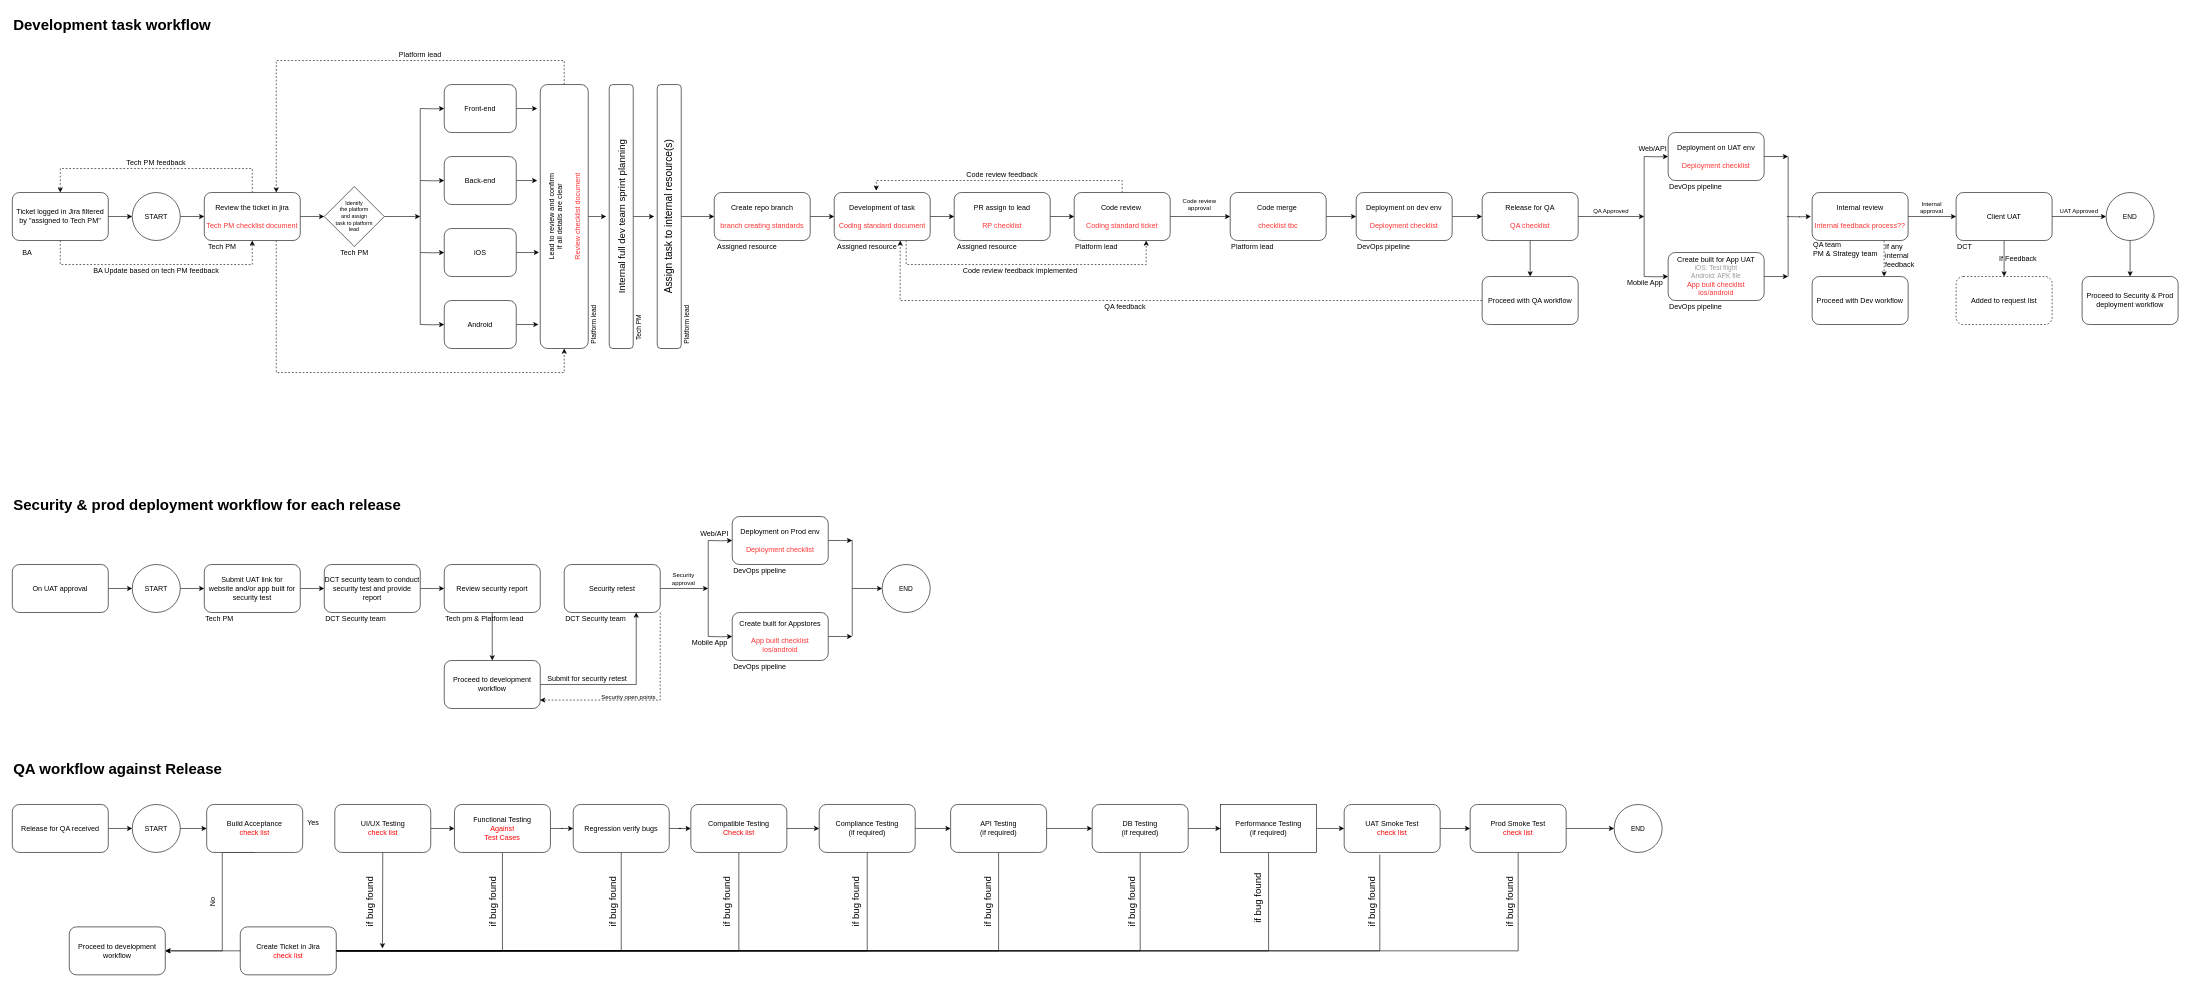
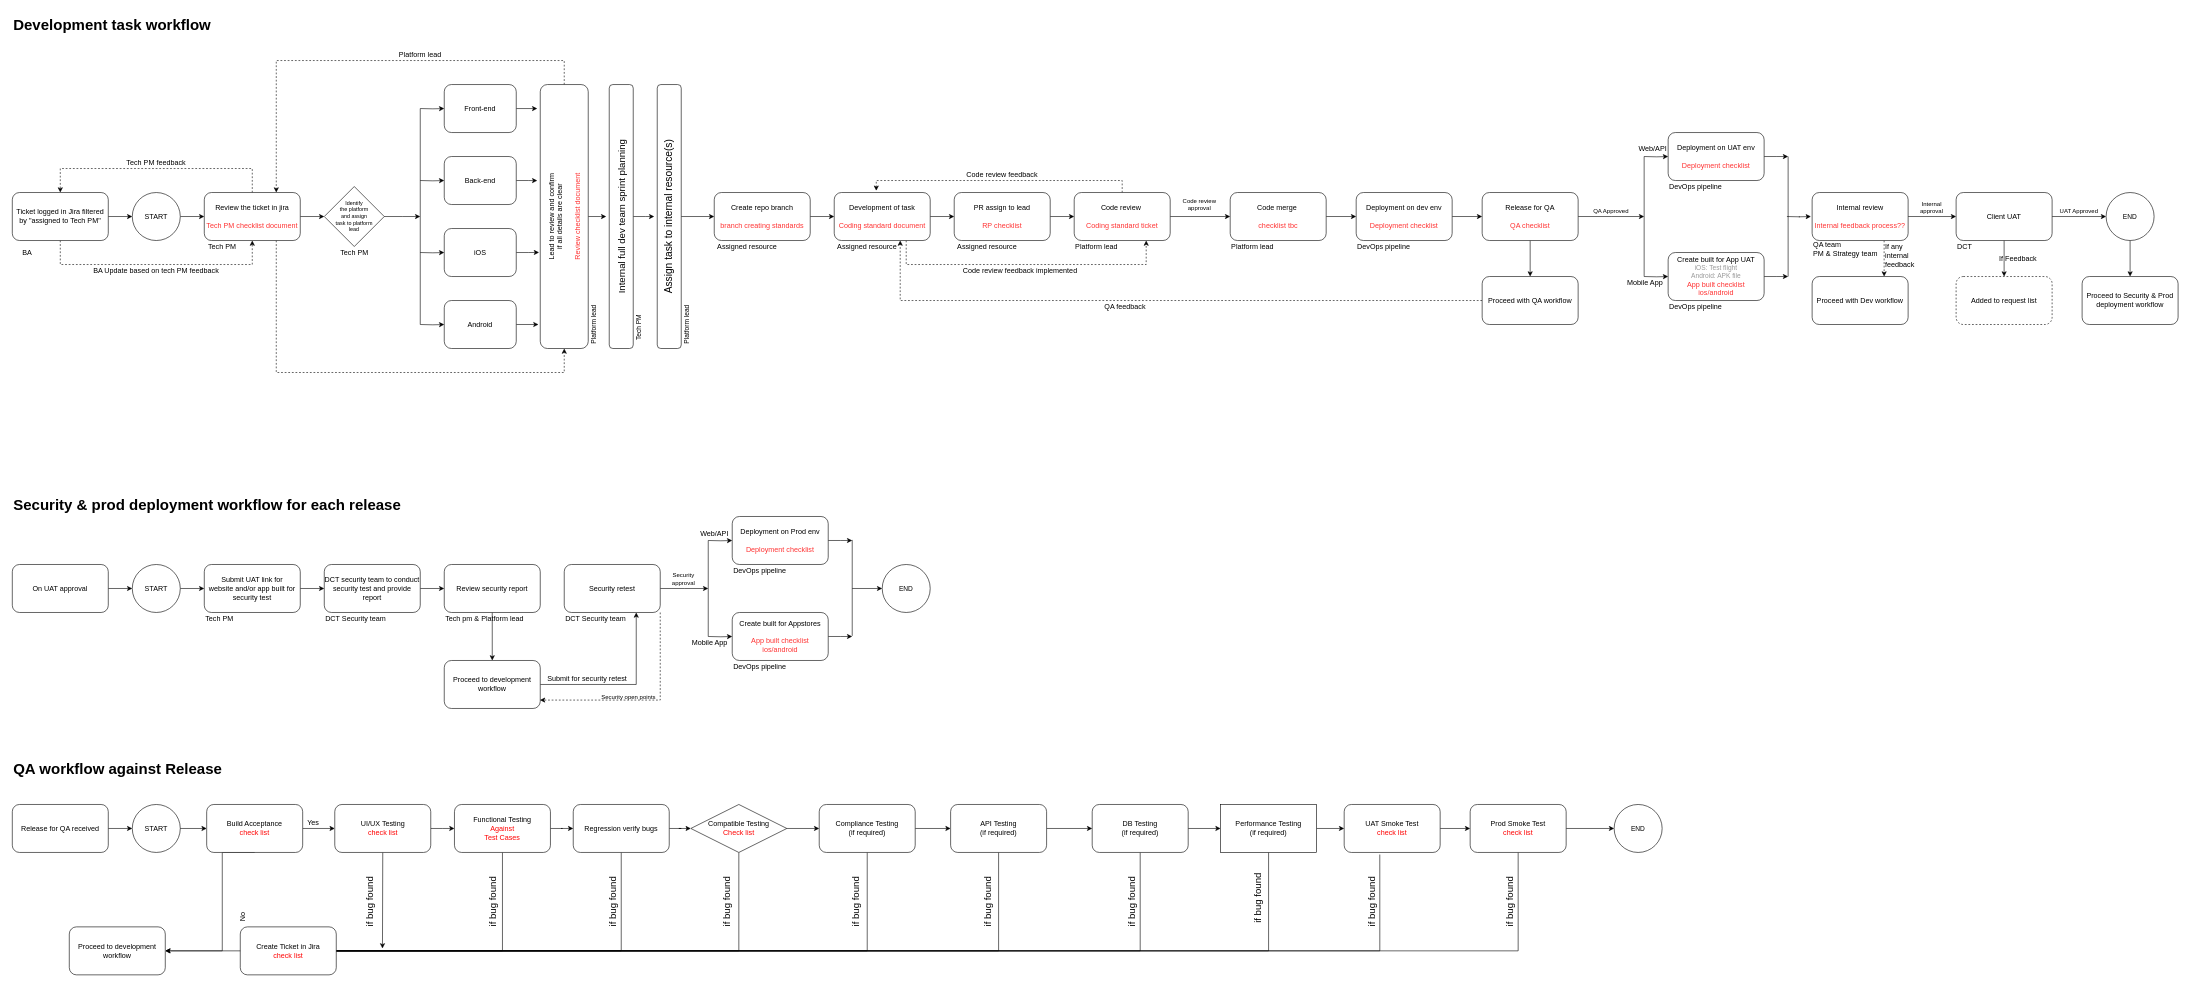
+ <mxCell id="145" value="" style="edgeStyle=orthogonalEdgeStyle;rounded=0;orthogonalLoop=1;jettySize=auto;html=1;" edge="1" parent="1" source="146" target="152"><mxGeometry relative="1" as="geometry" /></mxCell>
- <mxCell id="161" value="Compatible Testing&lt;br&gt;&lt;font color=&quot;#ff0000&quot;&gt;Check list&lt;/font&gt;" style="rounded=1;whiteSpace=wrap;html=1;" vertex="1" parent="1"><mxGeometry x="1151" y="1340" width="160" height="80" as="geometry" /></mxCell>
+ <mxCell id="161" value="Compatible Testing&lt;br&gt;&lt;font color=&quot;#ff0000&quot;&gt;Check list&lt;/font&gt;" style="rhombus;whiteSpace=wrap;html=1;" vertex="1" parent="1"><mxGeometry x="1151" y="1340" width="160" height="80" as="geometry" /></mxCell>
- <mxCell id="149" value="No" style="text;html=1;strokeColor=none;fillColor=none;align=left;verticalAlign=middle;whiteSpace=wrap;rounded=0;horizontal=0;" vertex="1" parent="1"><mxGeometry x="325" y="1492" width="60" height="20" as="geometry" /></mxCell>
+ <mxCell id="149" value="No" style="text;html=1;strokeColor=none;fillColor=none;align=left;verticalAlign=middle;whiteSpace=wrap;rounded=0;horizontal=0;" vertex="1" parent="1"><mxGeometry x="375" y="1517" width="60" height="20" as="geometry" /></mxCell>
